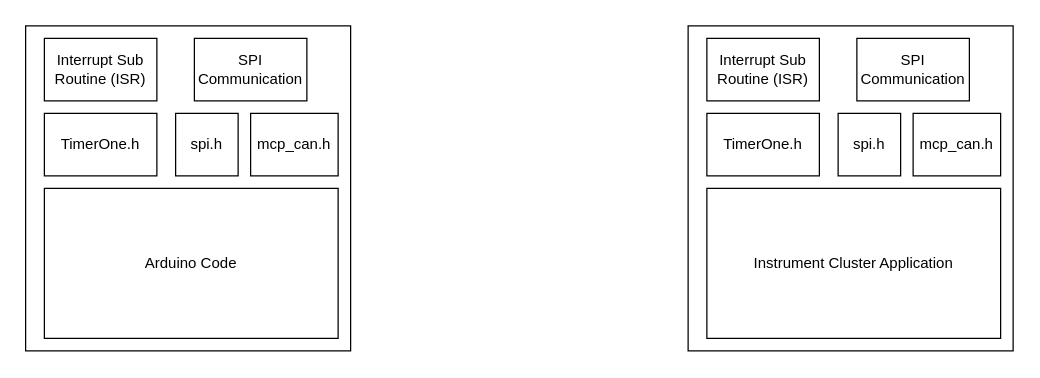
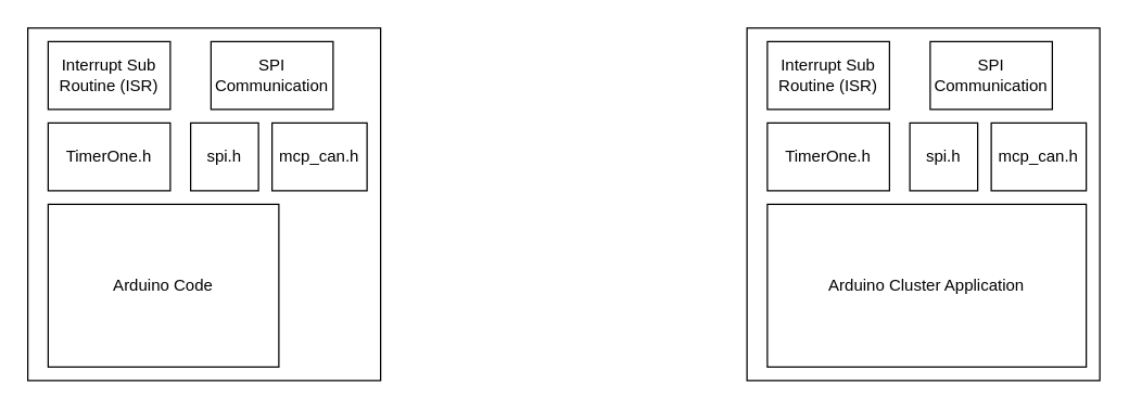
- <mxCell id="5" value="Arduino Code" style="rounded=0;whiteSpace=wrap;html=1;" parent="2" vertex="1"><mxGeometry x="15" y="130" width="235" height="120" as="geometry" /></mxCell>
+ <mxCell id="5" value="Arduino Code" style="rounded=0;whiteSpace=wrap;html=1;" parent="2" vertex="1"><mxGeometry x="15" y="130" width="170" height="120" as="geometry" /></mxCell>
- <mxCell id="13" value="Instrument Cluster Application" style="rounded=0;whiteSpace=wrap;html=1;" vertex="1" parent="10"><mxGeometry x="15" y="130" width="235" height="120" as="geometry" /></mxCell>
+ <mxCell id="13" value="Arduino Cluster Application" style="rounded=0;whiteSpace=wrap;html=1;" vertex="1" parent="10"><mxGeometry x="15" y="130" width="235" height="120" as="geometry" /></mxCell>
